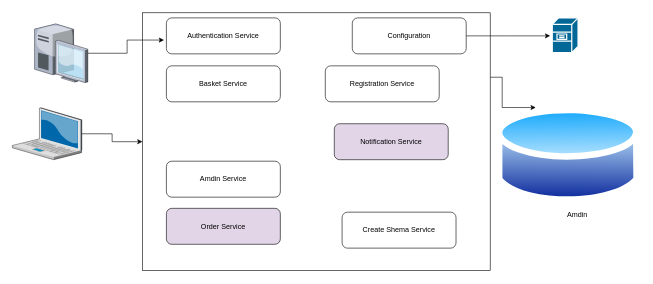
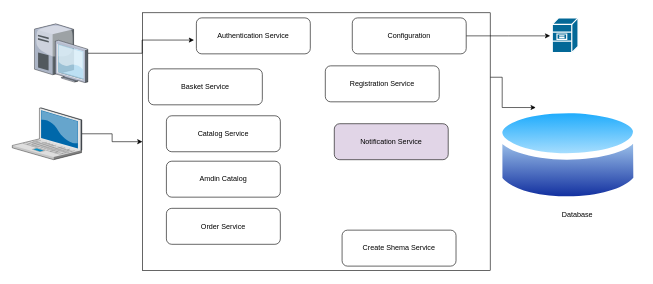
- <mxCell id="12" value="Authentication Service" style="rounded=1;whiteSpace=wrap;html=1;" vertex="1" parent="1"><mxGeometry x="277" y="29" width="190" height="60" as="geometry" /></mxCell>
+ <mxCell id="12" value="Authentication Service" style="rounded=1;whiteSpace=wrap;html=1;" vertex="1" parent="1"><mxGeometry x="327" y="29" width="190" height="60" as="geometry" /></mxCell>
- <mxCell id="14" value="Basket Service" style="rounded=1;whiteSpace=wrap;html=1;" vertex="1" parent="1"><mxGeometry x="277" y="109" width="190" height="60" as="geometry" /></mxCell>
+ <mxCell id="14" value="Basket Service" style="rounded=1;whiteSpace=wrap;html=1;" vertex="1" parent="1"><mxGeometry x="247" y="114" width="190" height="60" as="geometry" /></mxCell>
+ <mxCell id="13" value="Catalog Service" style="rounded=1;whiteSpace=wrap;html=1;" vertex="1" parent="1"><mxGeometry x="277" y="192.25" width="190" height="60" as="geometry" /></mxCell>
- <mxCell id="18" value="Amdin Service" style="rounded=1;whiteSpace=wrap;html=1;" vertex="1" parent="1"><mxGeometry x="277" y="268" width="190" height="60" as="geometry" /></mxCell>
+ <mxCell id="18" value="Amdin Catalog" style="rounded=1;whiteSpace=wrap;html=1;" vertex="1" parent="1"><mxGeometry x="277" y="268" width="190" height="60" as="geometry" /></mxCell>
- <mxCell id="9" value="Amdin" style="text;html=1;align=center;verticalAlign=middle;resizable=0;points=[];autosize=1;" parent="1" vertex="1"><mxGeometry x="927" y="346.62" width="70" height="20" as="geometry" /></mxCell>
+ <mxCell id="9" value="Database" style="text;html=1;align=center;verticalAlign=middle;resizable=0;points=[];autosize=1;" parent="1" vertex="1"><mxGeometry x="927" y="346.62" width="70" height="20" as="geometry" /></mxCell>
- <mxCell id="17" value="Order Service" style="rounded=1;whiteSpace=wrap;html=1;fillColor=#e1d5e7;" vertex="1" parent="1"><mxGeometry x="277" y="346.62" width="190" height="60" as="geometry" /></mxCell>
+ <mxCell id="17" value="Order Service" style="rounded=1;whiteSpace=wrap;html=1;" vertex="1" parent="1"><mxGeometry x="277" y="346.62" width="190" height="60" as="geometry" /></mxCell>
- <mxCell id="15" value="Create Shema Service" style="rounded=1;whiteSpace=wrap;html=1;" vertex="1" parent="1"><mxGeometry x="570" y="353" width="190" height="60" as="geometry" /></mxCell>
+ <mxCell id="15" value="Create Shema Service" style="rounded=1;whiteSpace=wrap;html=1;" vertex="1" parent="1"><mxGeometry x="570" y="383" width="190" height="60" as="geometry" /></mxCell>
